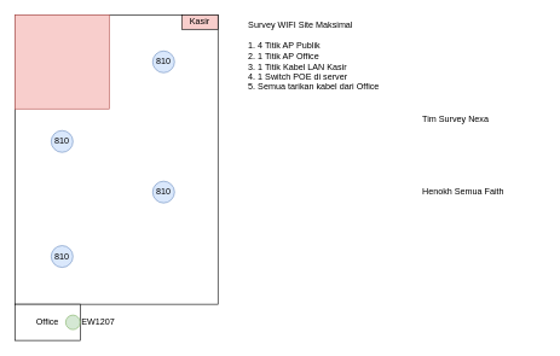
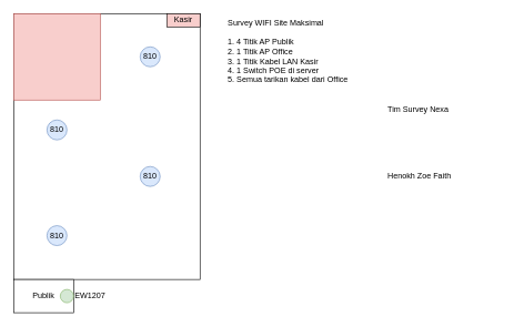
- <mxCell id="11" value="Tim Survey Nexa&lt;br&gt;&lt;div&gt;&lt;br&gt;&lt;/div&gt;&lt;div&gt;&lt;br&gt;&lt;/div&gt;&lt;div&gt;&lt;br&gt;&lt;/div&gt;&lt;div&gt;&lt;br&gt;&lt;/div&gt;&lt;div&gt;&lt;br&gt;&lt;/div&gt;&lt;div&gt;&lt;br&gt;&lt;/div&gt;&lt;div&gt;Henokh Semua Faith&lt;/div&gt;" style="text;html=1;align=left;verticalAlign=top;whiteSpace=wrap;rounded=0;" vertex="1" parent="1"><mxGeometry x="580" y="150" width="170" height="140" as="geometry" /></mxCell>
+ <mxCell id="11" value="Tim Survey Nexa&lt;br&gt;&lt;div&gt;&lt;br&gt;&lt;/div&gt;&lt;div&gt;&lt;br&gt;&lt;/div&gt;&lt;div&gt;&lt;br&gt;&lt;/div&gt;&lt;div&gt;&lt;br&gt;&lt;/div&gt;&lt;div&gt;&lt;br&gt;&lt;/div&gt;&lt;div&gt;&lt;br&gt;&lt;/div&gt;&lt;div&gt;Henokh Zoe Faith&lt;/div&gt;" style="text;html=1;align=left;verticalAlign=top;whiteSpace=wrap;rounded=0;" vertex="1" parent="1"><mxGeometry x="580" y="150" width="170" height="140" as="geometry" /></mxCell>
- <mxCell id="9" value="Office" style="rounded=0;whiteSpace=wrap;html=1;" vertex="1" parent="1"><mxGeometry x="20" y="420" width="90" height="50" as="geometry" /></mxCell>
+ <mxCell id="9" value="Publik" style="rounded=0;whiteSpace=wrap;html=1;" vertex="1" parent="1"><mxGeometry x="20" y="420" width="90" height="50" as="geometry" /></mxCell>
